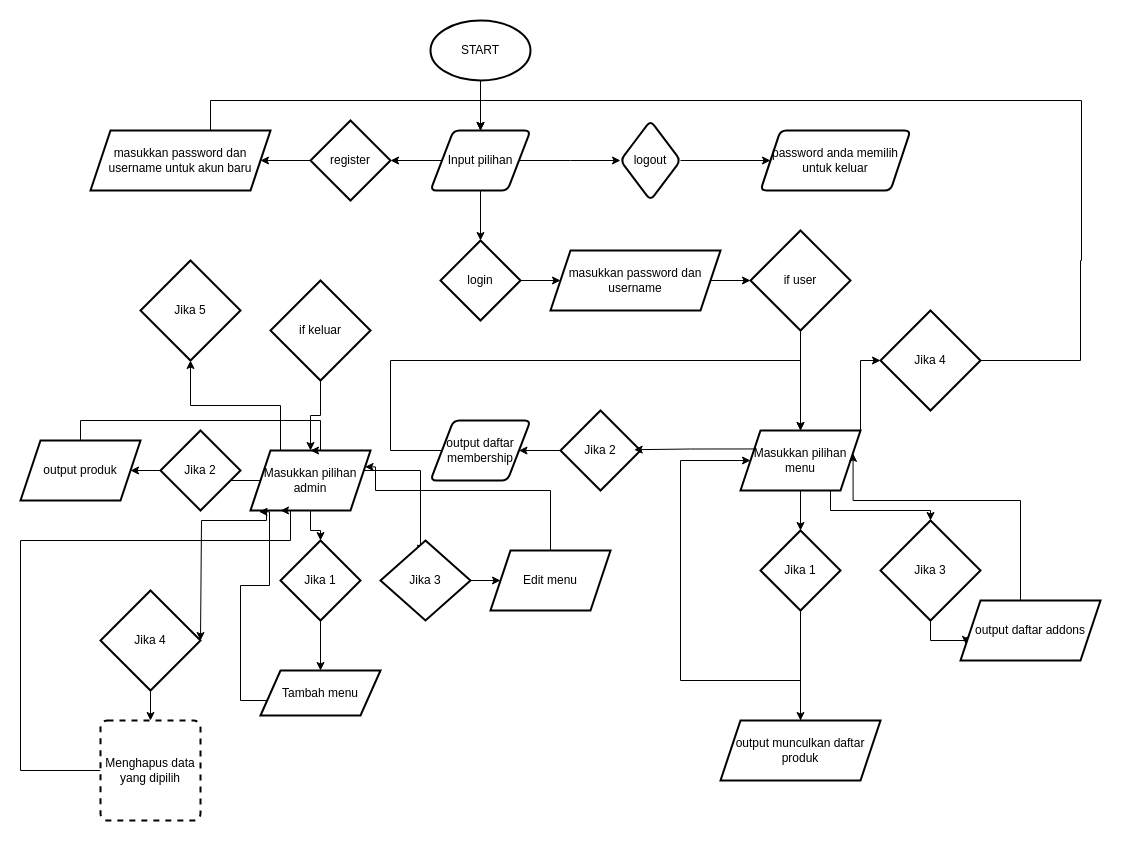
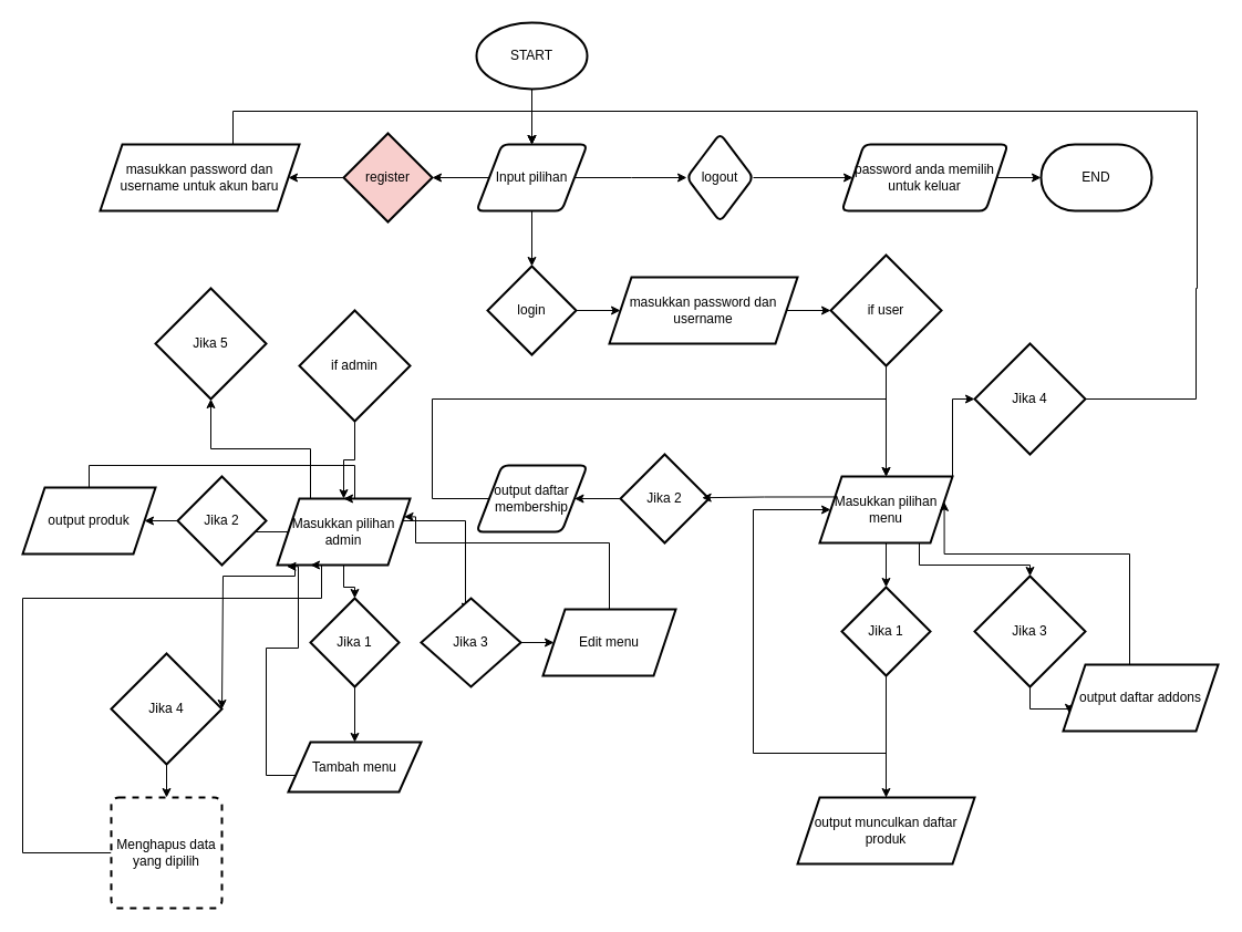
- <mxCell id="13" value="register" style="rhombus;whiteSpace=wrap;html=1;strokeWidth=2;" vertex="1" parent="1"><mxGeometry x="310" y="120" width="80" height="80" as="geometry" /></mxCell>
+ <mxCell id="13" value="register" style="rhombus;whiteSpace=wrap;html=1;strokeWidth=2;fillColor=#f8cecc;" vertex="1" parent="1"><mxGeometry x="310" y="120" width="80" height="80" as="geometry" /></mxCell>
+ <mxCell id="31" value="" style="edgeStyle=orthogonalEdgeStyle;rounded=0;orthogonalLoop=1;jettySize=auto;html=1;" edge="1" parent="1" source="32" target="38"><mxGeometry relative="1" as="geometry" /></mxCell>
+ <mxCell id="38" value="END" style="strokeWidth=2;html=1;shape=mxgraph.flowchart.terminator;whiteSpace=wrap;" vertex="1" parent="1"><mxGeometry x="940" y="130" width="100" height="60" as="geometry" /></mxCell>
- <mxCell id="43" value="if keluar" style="strokeWidth=2;html=1;shape=mxgraph.flowchart.decision;whiteSpace=wrap;" vertex="1" parent="1"><mxGeometry x="270" y="280" width="100" height="100" as="geometry" /></mxCell>
+ <mxCell id="43" value="if admin" style="strokeWidth=2;html=1;shape=mxgraph.flowchart.decision;whiteSpace=wrap;" vertex="1" parent="1"><mxGeometry x="270" y="280" width="100" height="100" as="geometry" /></mxCell>
